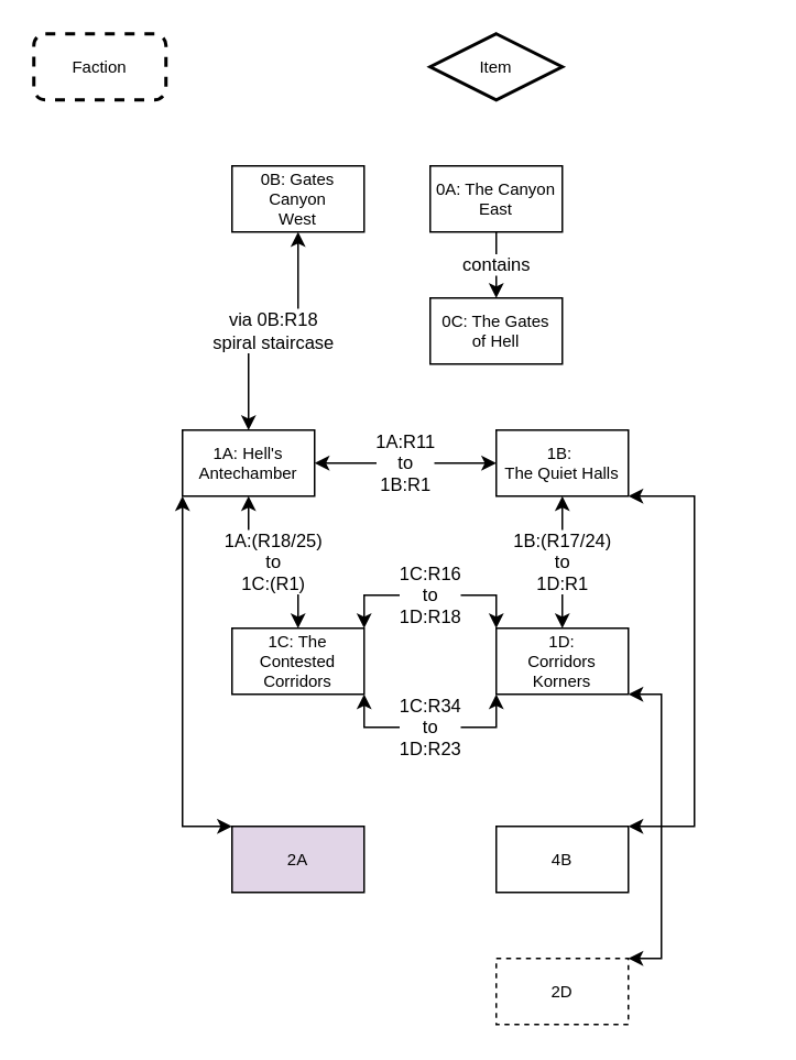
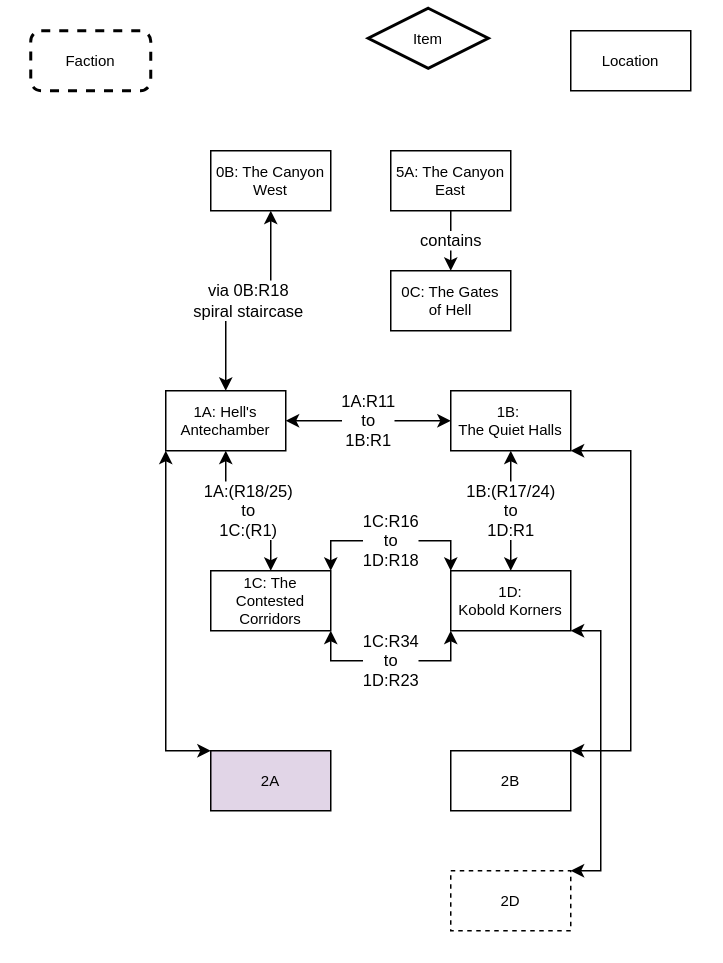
- <mxCell id="3" value="&lt;font&gt;Item&lt;/font&gt;" style="strokeWidth=2;html=1;shape=mxgraph.flowchart.decision;whiteSpace=wrap;fontSize=10;" vertex="1" parent="1"><mxGeometry x="260" y="20" width="80" height="40" as="geometry" /></mxCell>
+ <mxCell id="3" value="&lt;font&gt;Item&lt;/font&gt;" style="strokeWidth=2;html=1;shape=mxgraph.flowchart.decision;whiteSpace=wrap;fontSize=10;" vertex="1" parent="1"><mxGeometry x="245" y="5" width="80" height="40" as="geometry" /></mxCell>
+ <mxCell id="4" value="Location" style="rounded=0;whiteSpace=wrap;html=1;fontSize=10;" vertex="1" parent="1"><mxGeometry x="380" y="20" width="80" height="40" as="geometry" /></mxCell>
- <mxCell id="20" value="&lt;div&gt;0B: Gates Canyon&lt;/div&gt;&lt;div&gt;West&lt;/div&gt;" style="rounded=0;whiteSpace=wrap;html=1;fontSize=10;" vertex="1" parent="1"><mxGeometry x="140" y="100" width="80" height="40" as="geometry" /></mxCell>
+ <mxCell id="20" value="&lt;div&gt;0B: The Canyon&lt;/div&gt;&lt;div&gt;West&lt;/div&gt;" style="rounded=0;whiteSpace=wrap;html=1;fontSize=10;" vertex="1" parent="1"><mxGeometry x="140" y="100" width="80" height="40" as="geometry" /></mxCell>
- <mxCell id="18" value="&lt;div&gt;0A: The Canyon&lt;/div&gt;&lt;div&gt;East&lt;/div&gt;" style="rounded=0;whiteSpace=wrap;html=1;fontSize=10;" vertex="1" parent="1"><mxGeometry x="260" y="100" width="80" height="40" as="geometry" /></mxCell>
+ <mxCell id="18" value="&lt;div&gt;5A: The Canyon&lt;/div&gt;&lt;div&gt;East&lt;/div&gt;" style="rounded=0;whiteSpace=wrap;html=1;fontSize=10;" vertex="1" parent="1"><mxGeometry x="260" y="100" width="80" height="40" as="geometry" /></mxCell>
- <mxCell id="16" value="&lt;div&gt;1D:&lt;/div&gt;&lt;div&gt;Corridors Korners&lt;/div&gt;" style="rounded=0;whiteSpace=wrap;html=1;fontSize=10;" vertex="1" parent="1"><mxGeometry x="300" y="380" width="80" height="40" as="geometry" /></mxCell>
+ <mxCell id="16" value="&lt;div&gt;1D:&lt;/div&gt;&lt;div&gt;Kobold Korners&lt;/div&gt;" style="rounded=0;whiteSpace=wrap;html=1;fontSize=10;" vertex="1" parent="1"><mxGeometry x="300" y="380" width="80" height="40" as="geometry" /></mxCell>
- <mxCell id="23" value="4B" style="rounded=0;whiteSpace=wrap;html=1;fontSize=10;" vertex="1" parent="1"><mxGeometry x="300" y="500" width="80" height="40" as="geometry" /></mxCell>
+ <mxCell id="23" value="2B" style="rounded=0;whiteSpace=wrap;html=1;fontSize=10;" vertex="1" parent="1"><mxGeometry x="300" y="500" width="80" height="40" as="geometry" /></mxCell>
